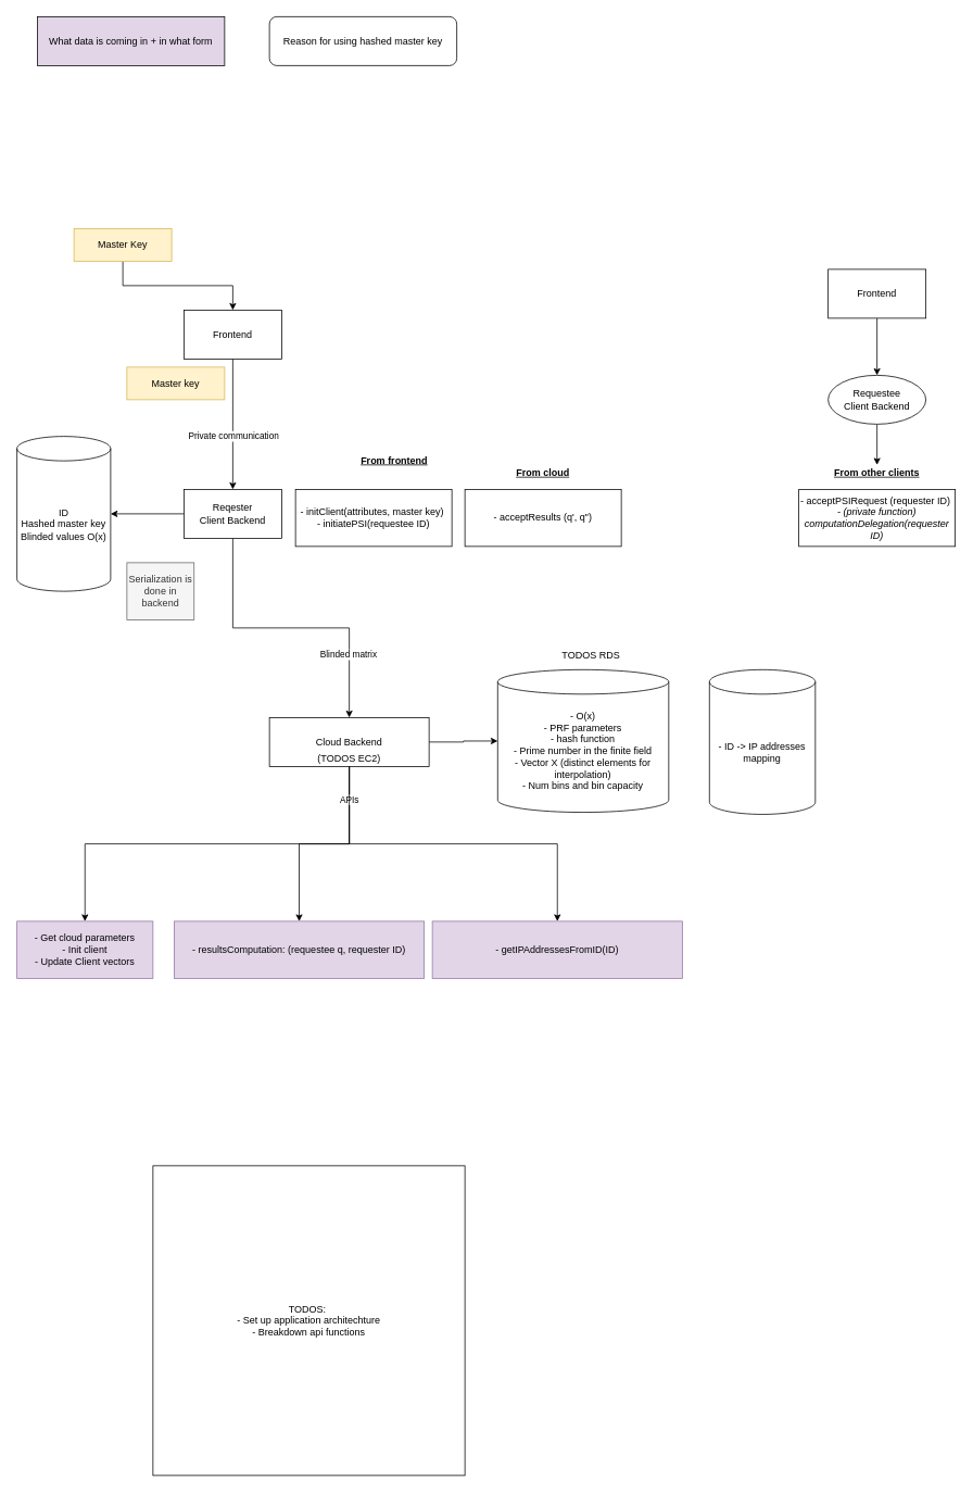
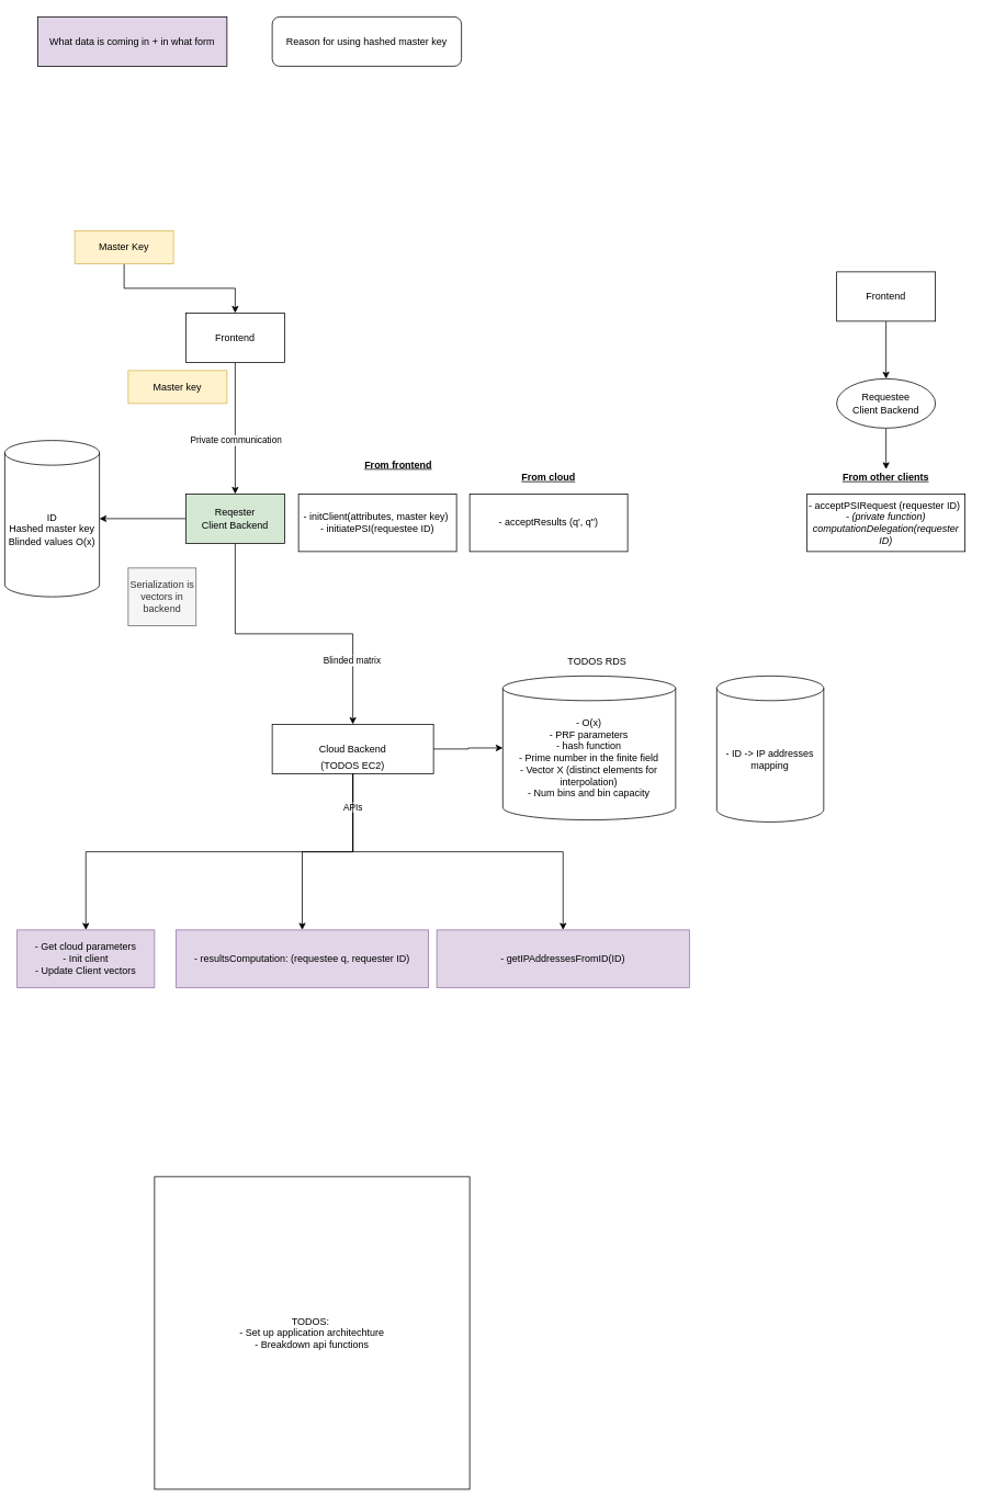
- <mxCell id="19" value="ID&lt;br&gt;Hashed master key&lt;br&gt;Blinded values O(x)" style="shape=cylinder3;whiteSpace=wrap;html=1;boundedLbl=1;backgroundOutline=1;size=15;" vertex="1" parent="1"><mxGeometry x="20" y="535" width="115.01" height="190" as="geometry" /></mxCell>
+ <mxCell id="19" value="ID&lt;br&gt;Hashed master key&lt;br&gt;Blinded values O(x)" style="shape=cylinder3;whiteSpace=wrap;html=1;boundedLbl=1;backgroundOutline=1;size=15;" vertex="1" parent="1"><mxGeometry x="5" y="535" width="115.01" height="190" as="geometry" /></mxCell>
- <mxCell id="17" value="Reqester&lt;br&gt;Client Backend" style="rounded=0;whiteSpace=wrap;html=1;" vertex="1" parent="1"><mxGeometry x="225" y="600" width="120" height="60" as="geometry" /></mxCell>
+ <mxCell id="17" value="Reqester&lt;br&gt;Client Backend" style="rounded=0;whiteSpace=wrap;html=1;fillColor=#d5e8d4;" vertex="1" parent="1"><mxGeometry x="225" y="600" width="120" height="60" as="geometry" /></mxCell>
- <mxCell id="3" value="Serialization is done in backend" style="rounded=0;whiteSpace=wrap;html=1;fillColor=#f5f5f5;strokeColor=#666666;fontColor=#333333;" vertex="1" parent="1"><mxGeometry x="155" y="690" width="82.5" height="70" as="geometry" /></mxCell>
+ <mxCell id="3" value="Serialization is vectors in backend" style="rounded=0;whiteSpace=wrap;html=1;fillColor=#f5f5f5;strokeColor=#666666;fontColor=#333333;" vertex="1" parent="1"><mxGeometry x="155" y="690" width="82.5" height="70" as="geometry" /></mxCell>
